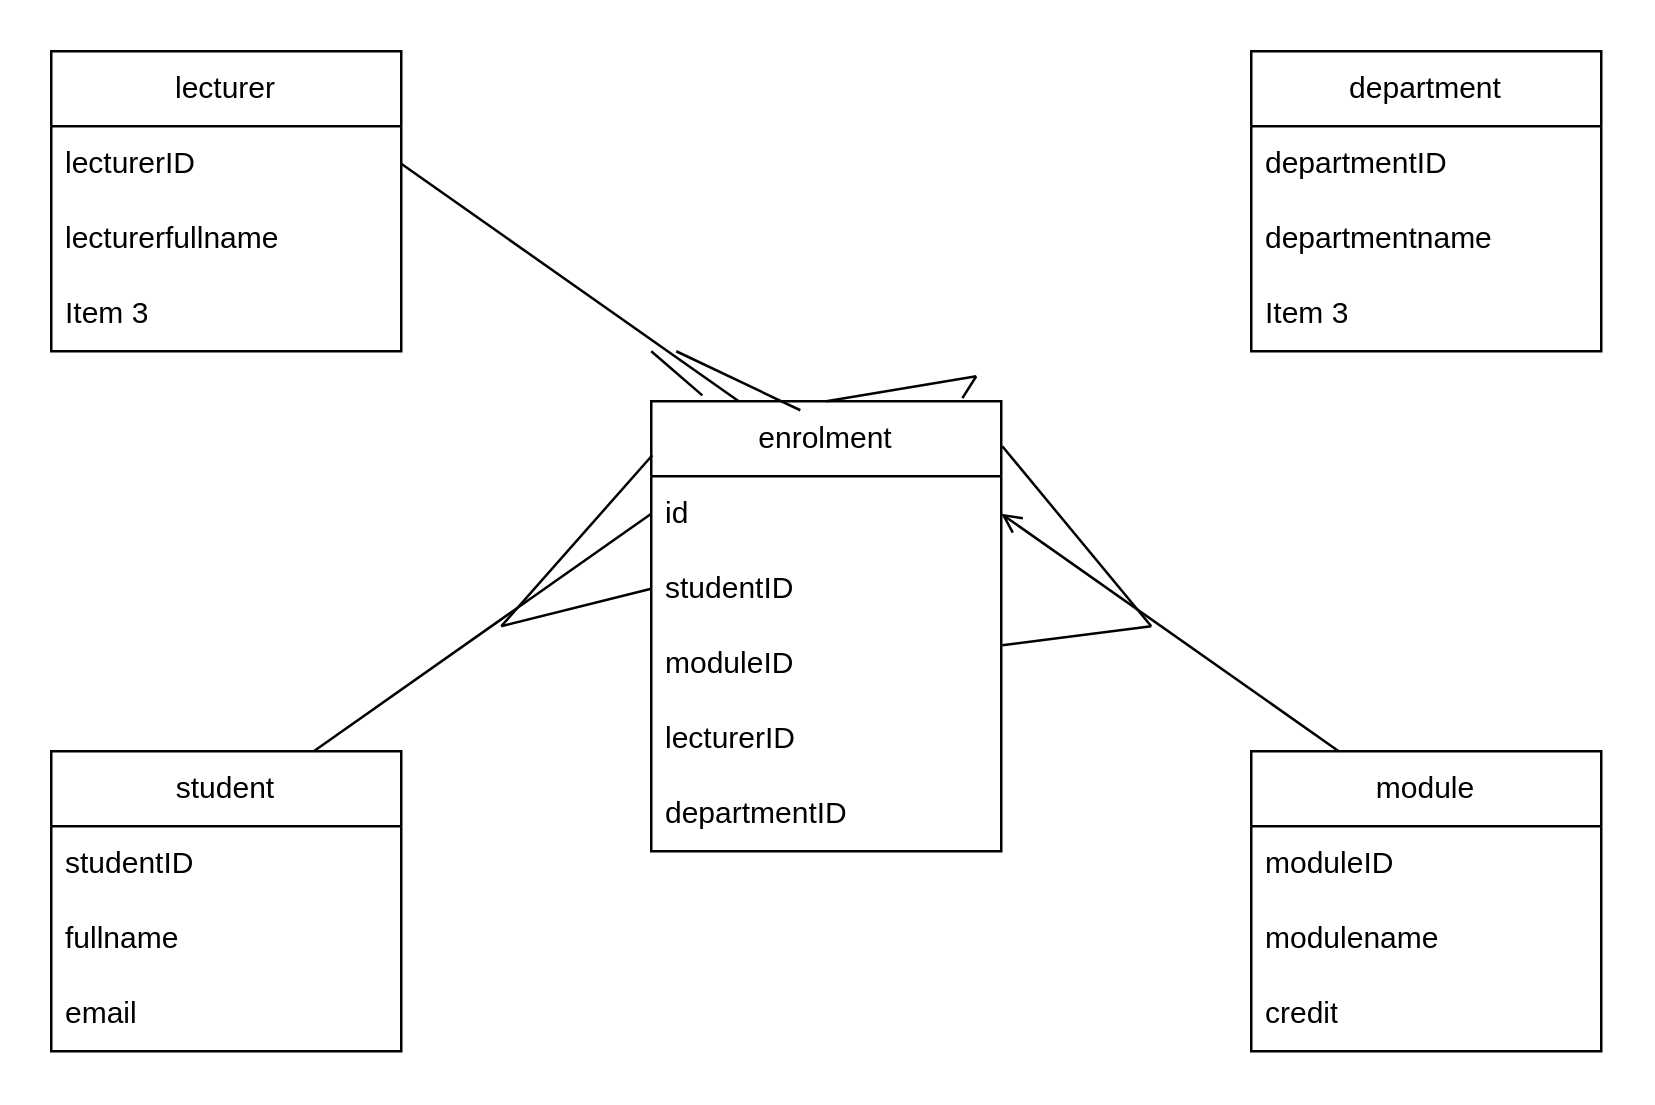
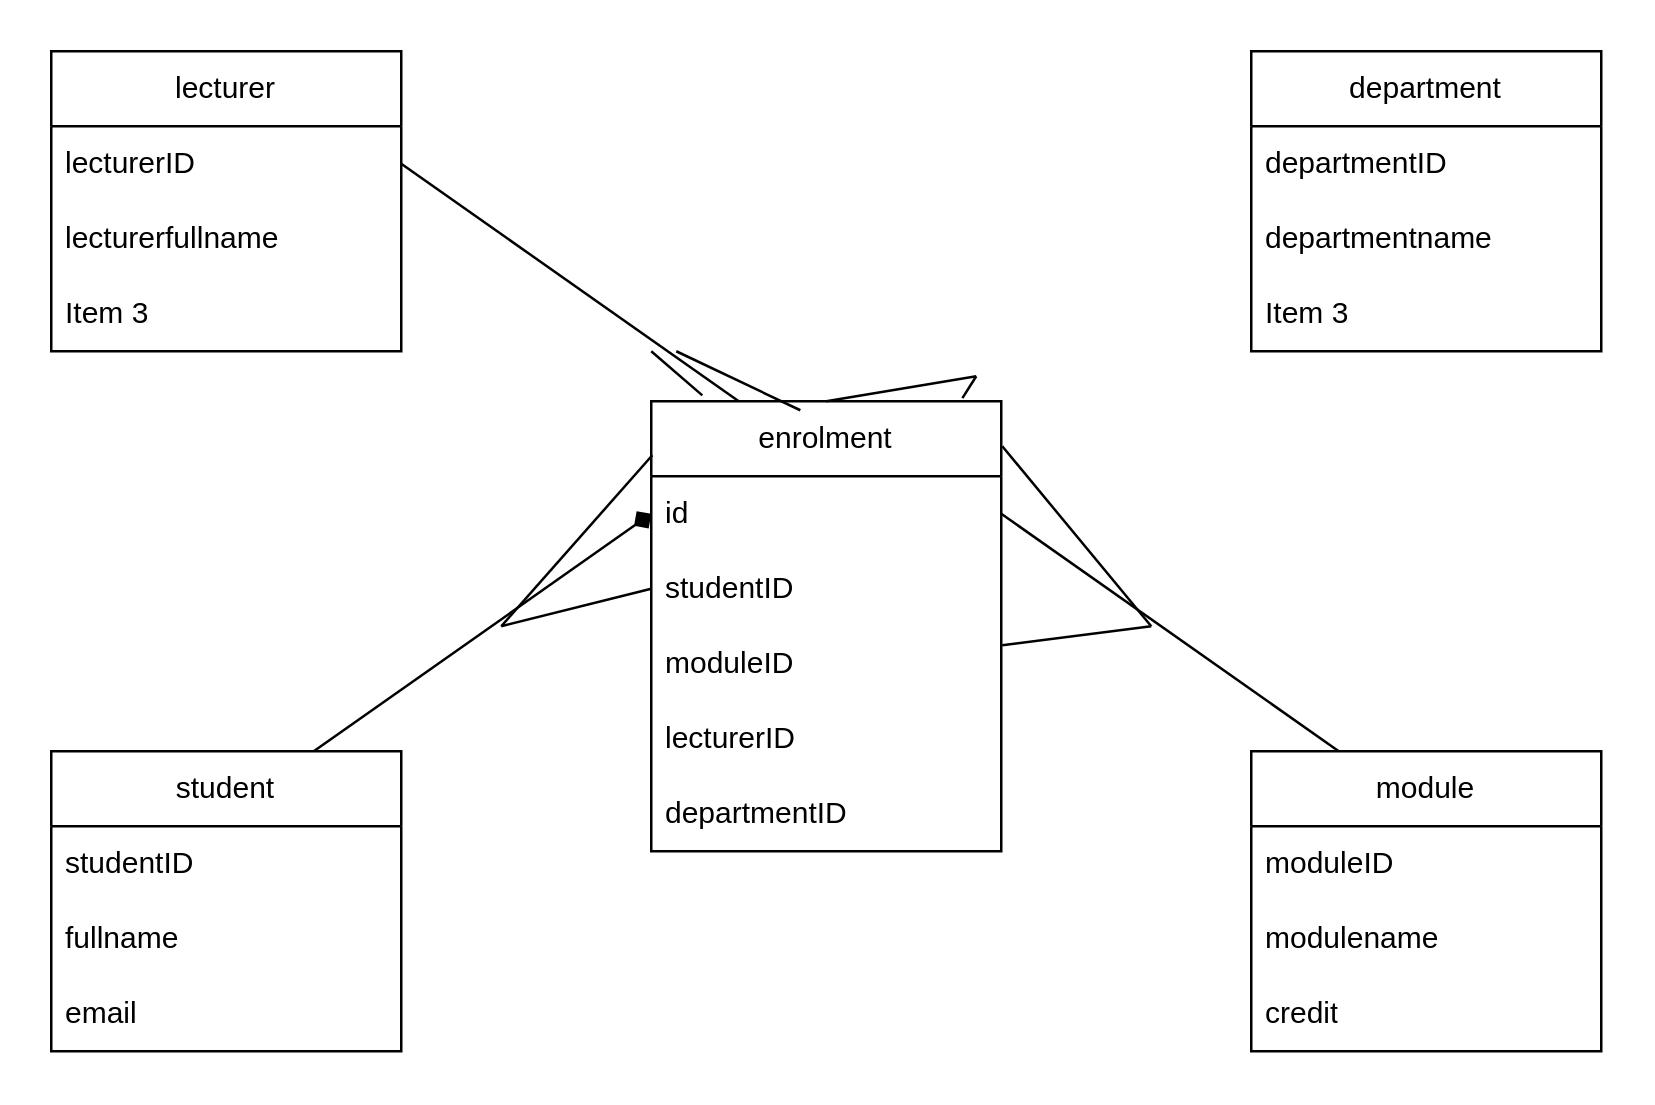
- <mxCell id="24" value="" style="endArrow=open;html=1;rounded=0;entryX=1;entryY=0.5;entryDx=0;entryDy=0;exitX=0.25;exitY=0;exitDx=0;exitDy=0;" edge="1" parent="1" source="20" target="11"><mxGeometry width="50" height="50" relative="1" as="geometry"><mxPoint x="370" y="270" as="sourcePoint" /><mxPoint x="430" y="220" as="targetPoint" /></mxGeometry></mxCell>
+ <mxCell id="24" value="" style="endArrow=none;html=1;rounded=0;entryX=1;entryY=0.5;entryDx=0;entryDy=0;exitX=0.25;exitY=0;exitDx=0;exitDy=0;" edge="1" parent="1" source="20" target="11"><mxGeometry width="50" height="50" relative="1" as="geometry"><mxPoint x="370" y="270" as="sourcePoint" /><mxPoint x="430" y="220" as="targetPoint" /></mxGeometry></mxCell>
- <mxCell id="27" value="" style="endArrow=none;html=1;rounded=0;entryX=0;entryY=0.5;entryDx=0;entryDy=0;exitX=0.75;exitY=0;exitDx=0;exitDy=0;" edge="1" parent="1" source="16" target="11"><mxGeometry width="50" height="50" relative="1" as="geometry"><mxPoint x="370" y="270" as="sourcePoint" /><mxPoint x="420" y="220" as="targetPoint" /></mxGeometry></mxCell>
+ <mxCell id="27" value="" style="endArrow=diamond;html=1;rounded=0;entryX=0;entryY=0.5;entryDx=0;entryDy=0;exitX=0.75;exitY=0;exitDx=0;exitDy=0;" edge="1" parent="1" source="16" target="11"><mxGeometry width="50" height="50" relative="1" as="geometry"><mxPoint x="370" y="270" as="sourcePoint" /><mxPoint x="420" y="220" as="targetPoint" /></mxGeometry></mxCell>
